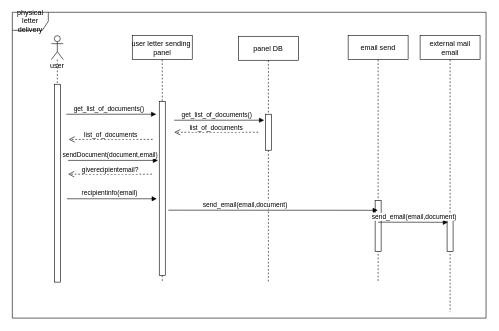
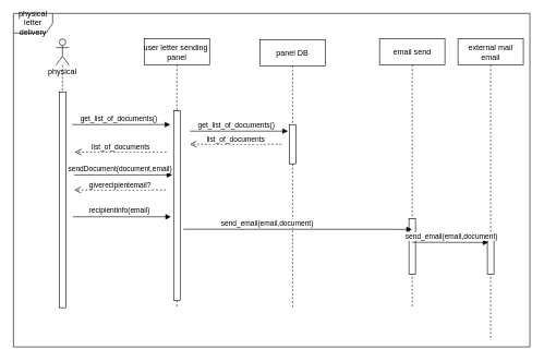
- <mxCell id="3" value="user" style="shape=umlLifeline;participant=umlActor;perimeter=lifelinePerimeter;whiteSpace=wrap;html=1;container=1;collapsible=0;recursiveResize=0;verticalAlign=top;spacingTop=36;outlineConnect=0;" parent="1" vertex="1"><mxGeometry x="85" y="59" width="20" height="411" as="geometry" /></mxCell>
+ <mxCell id="3" value="physical" style="shape=umlLifeline;participant=umlActor;perimeter=lifelinePerimeter;whiteSpace=wrap;html=1;container=1;collapsible=0;recursiveResize=0;verticalAlign=top;spacingTop=36;outlineConnect=0;" parent="1" vertex="1"><mxGeometry x="85" y="59" width="20" height="411" as="geometry" /></mxCell>
